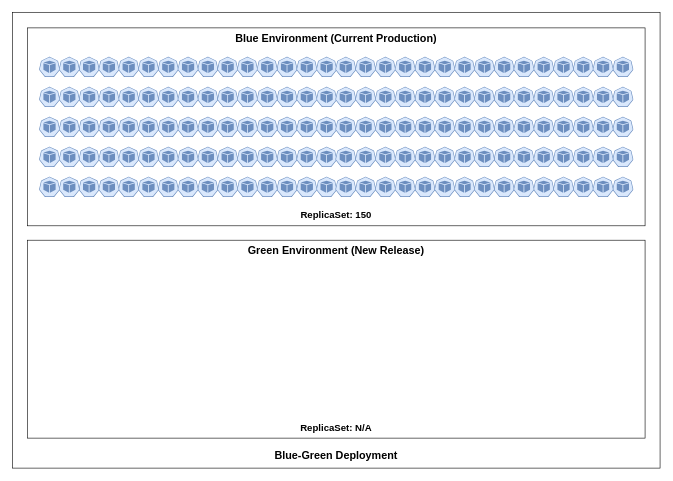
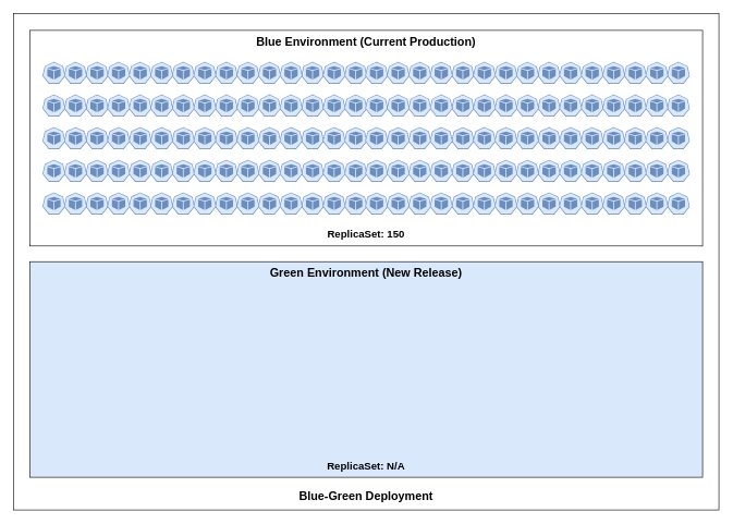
- <mxCell id="154" value="&lt;div style=&quot;text-align: left;&quot;&gt;&lt;b&gt;&lt;font style=&quot;font-size: 18px;&quot;&gt;Green Environment (New Release)&lt;/font&gt;&lt;/b&gt;&lt;br&gt;&lt;/div&gt;&lt;div style=&quot;text-align: left;&quot;&gt;&lt;br&gt;&lt;/div&gt;&lt;br&gt;&lt;br&gt;&lt;br&gt;&lt;br&gt;&lt;br&gt;&lt;br&gt;&lt;br&gt;&lt;br&gt;&lt;br&gt;&lt;br&gt;&lt;br&gt;&lt;br&gt;&lt;br&gt;&lt;br&gt;&lt;br&gt;&lt;br&gt;&lt;br&gt;&lt;br&gt;&lt;b&gt;&lt;font style=&quot;font-size: 16px;&quot;&gt;ReplicaSet: N/A&lt;/font&gt;&lt;/b&gt;" style="html=1;align=center;verticalAlign=middle;dashed=0;whiteSpace=wrap;movable=0;resizable=0;rotatable=0;deletable=0;editable=0;locked=1;connectable=0;" parent="1" vertex="1"><mxGeometry x="45" y="400" width="1030" height="330" as="geometry" /></mxCell>
+ <mxCell id="154" value="&lt;div style=&quot;text-align: left;&quot;&gt;&lt;b&gt;&lt;font style=&quot;font-size: 18px;&quot;&gt;Green Environment (New Release)&lt;/font&gt;&lt;/b&gt;&lt;br&gt;&lt;/div&gt;&lt;div style=&quot;text-align: left;&quot;&gt;&lt;br&gt;&lt;/div&gt;&lt;br&gt;&lt;br&gt;&lt;br&gt;&lt;br&gt;&lt;br&gt;&lt;br&gt;&lt;br&gt;&lt;br&gt;&lt;br&gt;&lt;br&gt;&lt;br&gt;&lt;br&gt;&lt;br&gt;&lt;br&gt;&lt;br&gt;&lt;br&gt;&lt;br&gt;&lt;br&gt;&lt;b&gt;&lt;font style=&quot;font-size: 16px;&quot;&gt;ReplicaSet: N/A&lt;/font&gt;&lt;/b&gt;" style="html=1;align=center;verticalAlign=middle;dashed=0;whiteSpace=wrap;movable=0;resizable=0;rotatable=0;deletable=0;editable=0;locked=1;connectable=0;fillColor=#dae8fc;" parent="1" vertex="1"><mxGeometry x="45" y="400" width="1030" height="330" as="geometry" /></mxCell>
